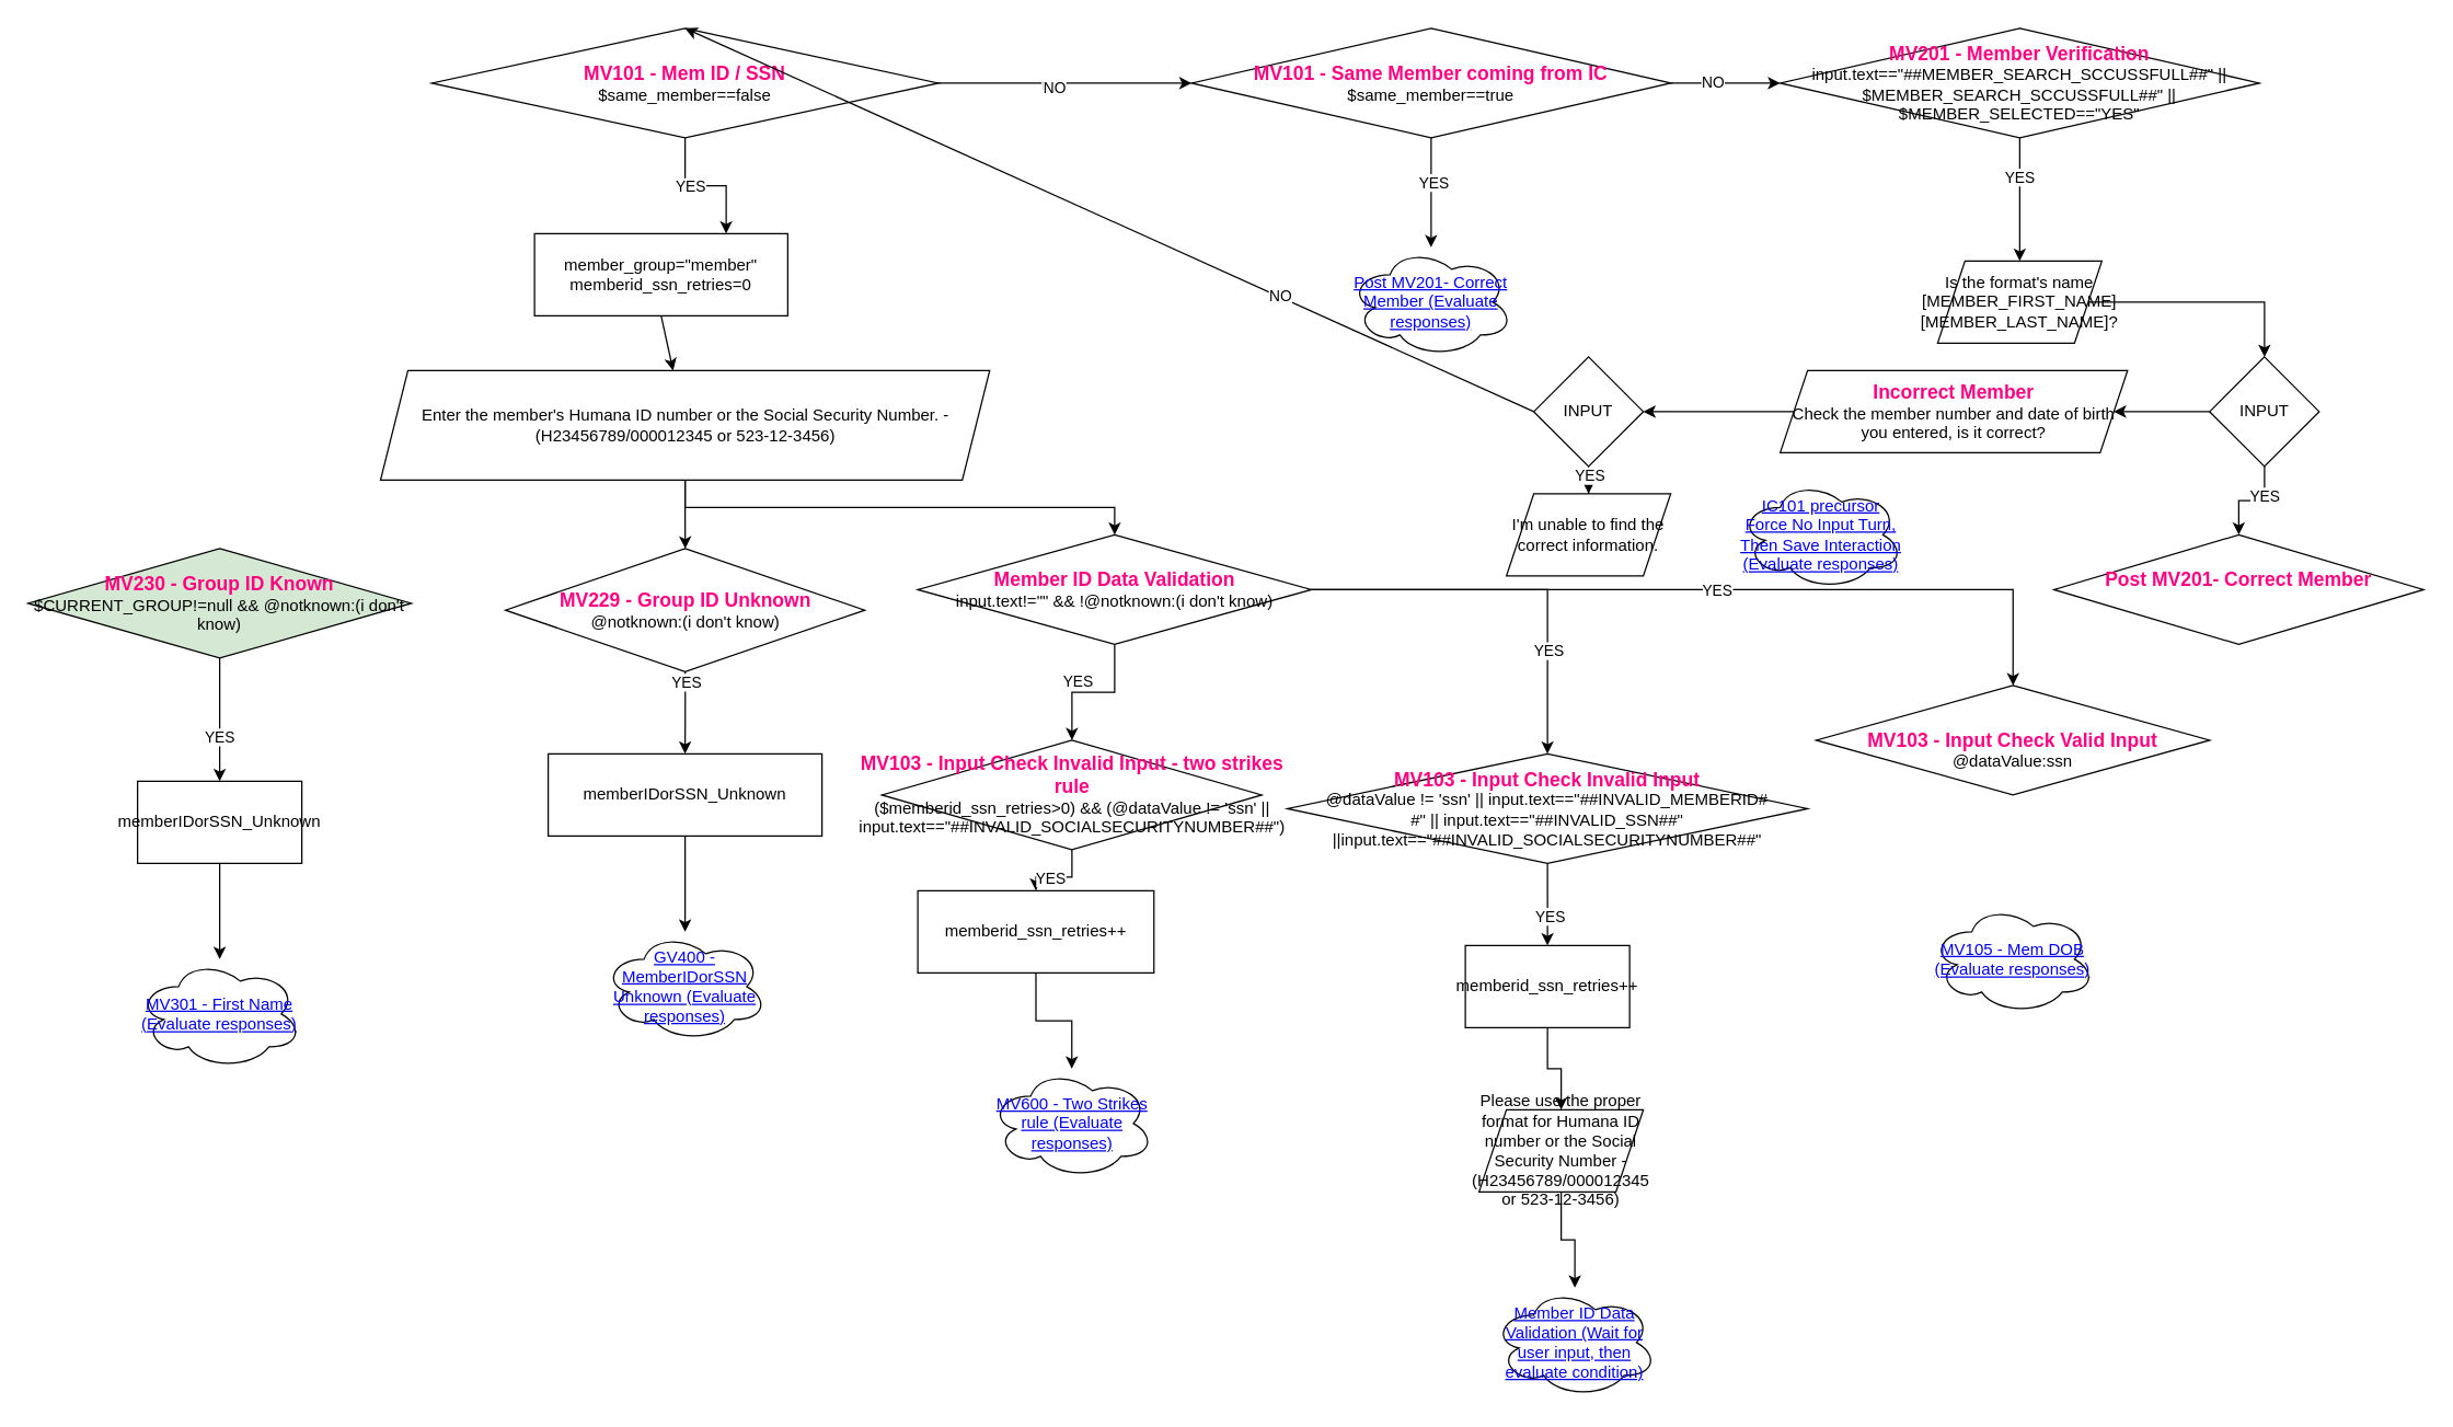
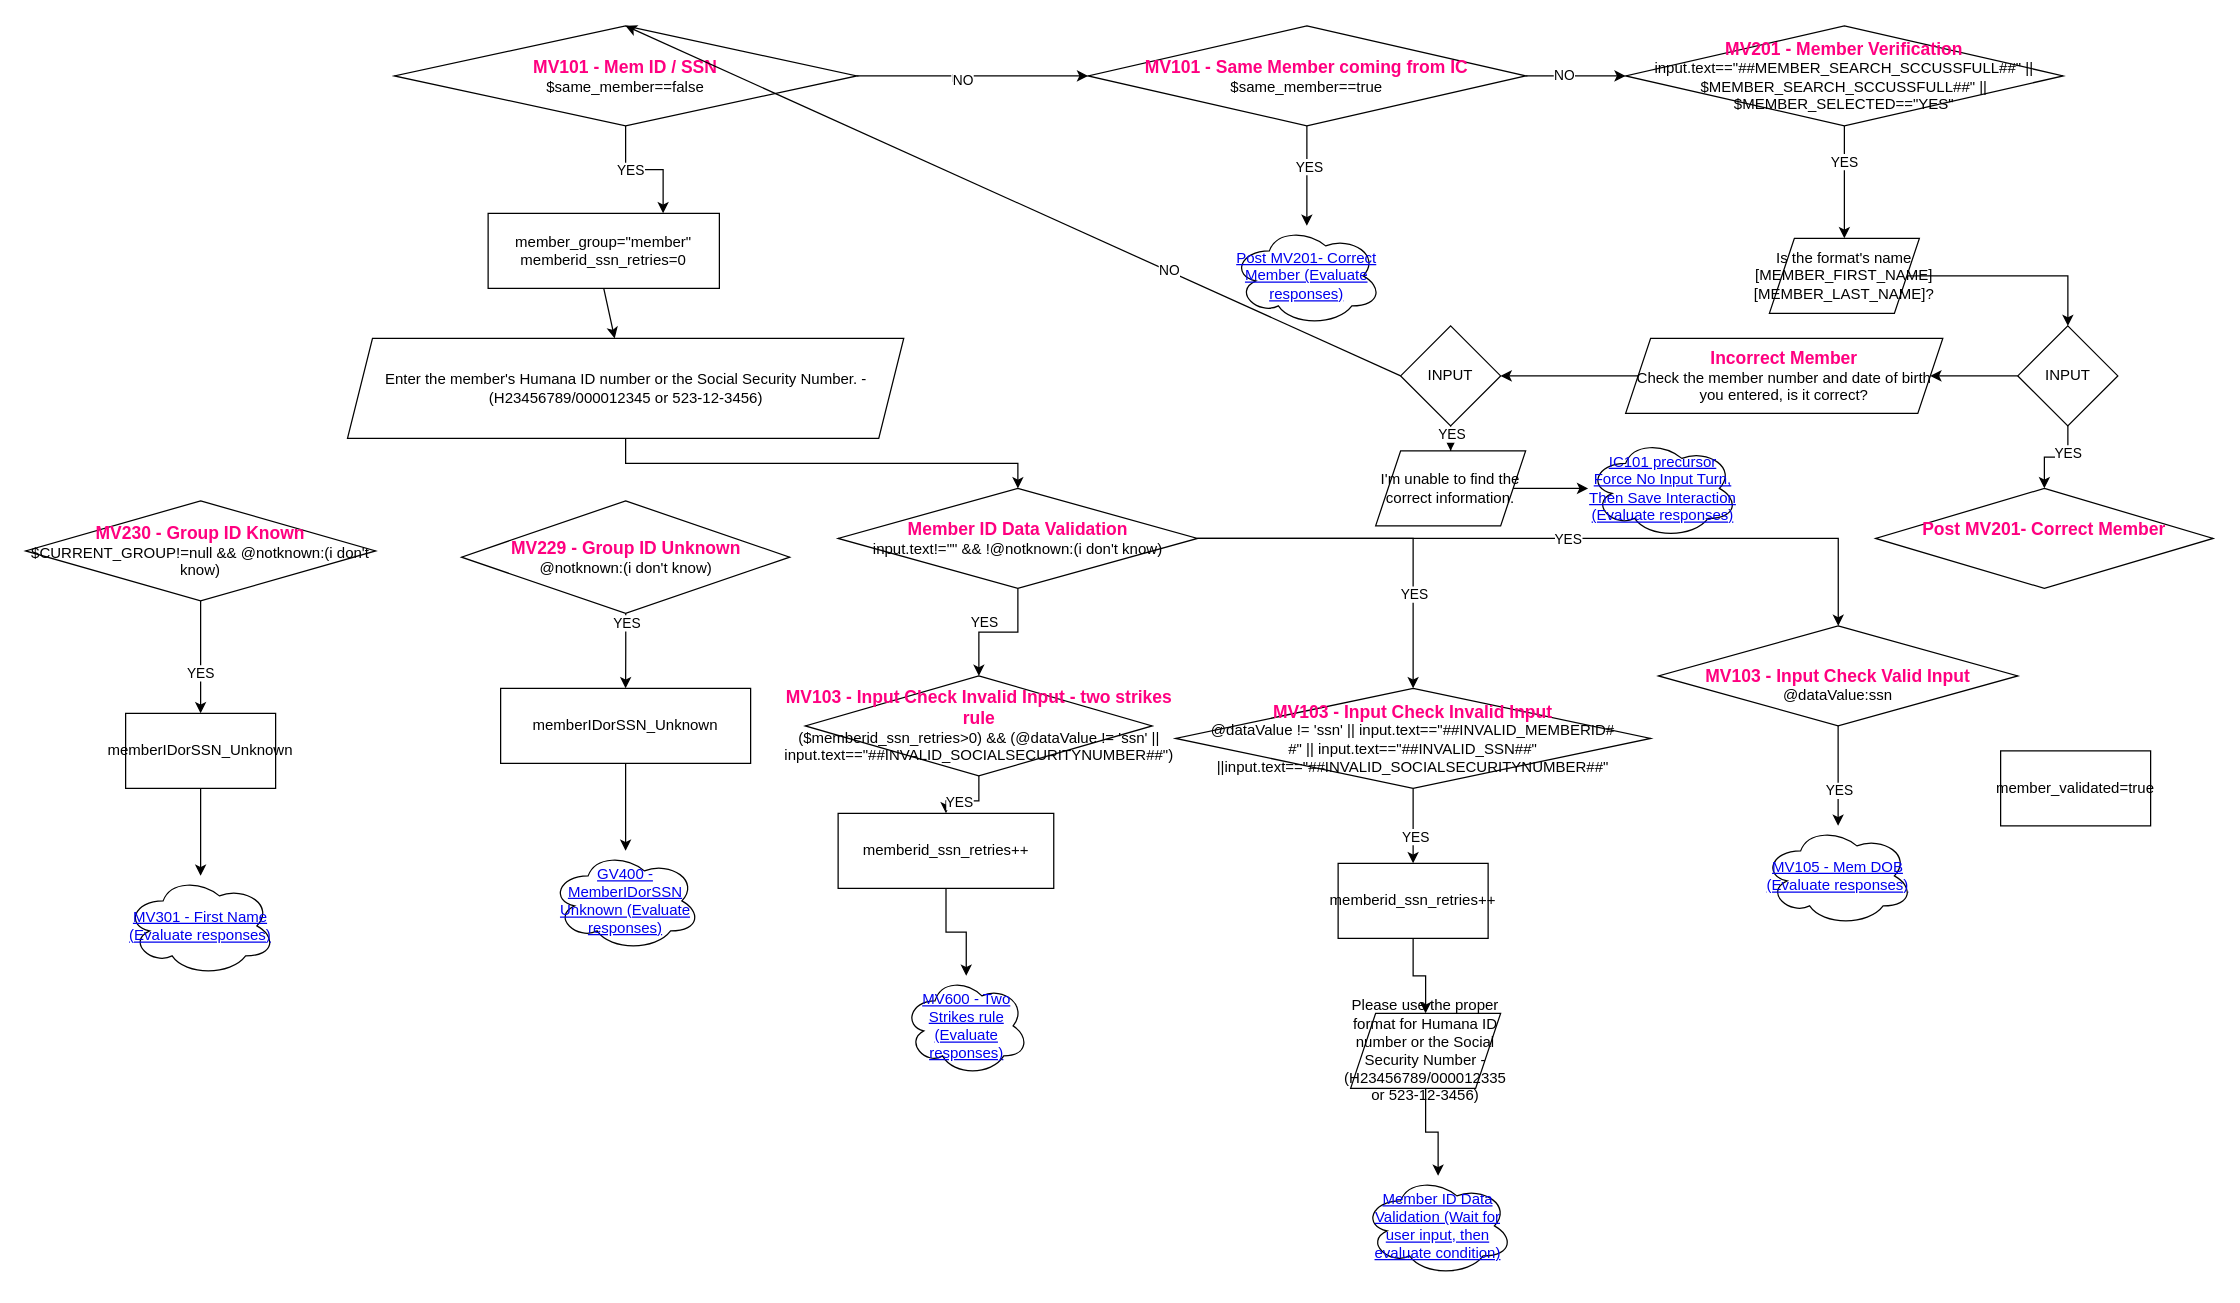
- <mxCell id="8" value="" style="edgeStyle=orthogonalEdgeStyle;rounded=0;orthogonalLoop=1;jettySize=auto;html=1;" edge="1" parent="1" source="12" target="15"><mxGeometry relative="1" as="geometry" /></mxCell>
+ <mxCell id="72" value="" style="edgeStyle=orthogonalEdgeStyle;rounded=0;orthogonalLoop=1;jettySize=auto;html=1;" edge="1" parent="1" source="73" target="74"><mxGeometry relative="1" as="geometry" /></mxCell>
- <mxCell id="46" value="&lt;div style=&quot;font-size: 14px&quot;&gt;&lt;font color=&quot;#FF0080&quot;&gt;&lt;b&gt;MV230 - Group ID Known&lt;/b&gt;&lt;/font&gt;&lt;/div&gt;&lt;div&gt;$CURRENT_GROUP!=null &amp;amp;&amp;amp; @notknown:(i don't know)&lt;/div&gt;" style="rhombus;whiteSpace=wrap;html=1;fillColor=#d5e8d4;" vertex="1" parent="1"><mxGeometry x="20" y="400" width="280" height="80" as="geometry" /></mxCell>
+ <mxCell id="46" value="&lt;div style=&quot;font-size: 14px&quot;&gt;&lt;font color=&quot;#FF0080&quot;&gt;&lt;b&gt;MV230 - Group ID Known&lt;/b&gt;&lt;/font&gt;&lt;/div&gt;&lt;div&gt;$CURRENT_GROUP!=null &amp;amp;&amp;amp; @notknown:(i don't know)&lt;/div&gt;" style="rhombus;whiteSpace=wrap;html=1;" vertex="1" parent="1"><mxGeometry x="20" y="400" width="280" height="80" as="geometry" /></mxCell>
+ <mxCell id="40" value="" style="edgeStyle=orthogonalEdgeStyle;rounded=0;orthogonalLoop=1;jettySize=auto;html=1;exitX=0.5;exitY=1;exitDx=0;exitDy=0;" edge="1" parent="1" source="43" target="42"><mxGeometry relative="1" as="geometry" /></mxCell>
+ <mxCell id="41" value="YES" style="edgeLabel;html=1;align=center;verticalAlign=middle;resizable=0;points=[];" vertex="1" connectable="0" parent="40"><mxGeometry x="0.274" relative="1" as="geometry"><mxPoint as="offset" /></mxGeometry></mxCell>
+ <mxCell id="66" value="member_validated=true" style="whiteSpace=wrap;html=1;" vertex="1" parent="1"><mxGeometry x="1600" y="600" width="120" height="60" as="geometry" /></mxCell>
- <mxCell id="31" value="&lt;span class=&quot;next-step__target-container&quot;&gt;&lt;a class=&quot;bx--link wa-nxt-link next-step__target&quot; href=&quot;https://us-south.assistant.watson.cloud.ibm.com/crn:v1:bluemix:public:conversation:us-south:a%2F532860abf1ec5493097b4bb10fe703af:26202d55-f776-4d95-84e2-304e4eefd4f4::/skills/d483e16f-fd2e-4c3c-bcab-ecc5198729ef/build/dialog#node=node_6_1565983614301&quot;&gt;MV600 - Two Strikes rule (Evaluate responses)&lt;/a&gt;&lt;/span&gt;" style="ellipse;shape=cloud;whiteSpace=wrap;html=1;" vertex="1" parent="1"><mxGeometry x="722.5" y="780" width="120" height="80" as="geometry" /></mxCell>
+ <mxCell id="31" value="&lt;span class=&quot;next-step__target-container&quot;&gt;&lt;a class=&quot;bx--link wa-nxt-link next-step__target&quot; href=&quot;https://us-south.assistant.watson.cloud.ibm.com/crn:v1:bluemix:public:conversation:us-south:a%2F532860abf1ec5493097b4bb10fe703af:26202d55-f776-4d95-84e2-304e4eefd4f4::/skills/d483e16f-fd2e-4c3c-bcab-ecc5198729ef/build/dialog#node=node_6_1565983614301&quot;&gt;MV600 - Two Strikes rule (Evaluate responses)&lt;/a&gt;&lt;/span&gt;" style="ellipse;shape=cloud;whiteSpace=wrap;html=1;" vertex="1" parent="1"><mxGeometry x="722.5" y="780" width="100" height="80" as="geometry" /></mxCell>
- <mxCell id="38" value="Please use the proper format for Humana ID number or the Social Security Number - (H23456789/000012345 or 523-12-3456)" style="shape=parallelogram;perimeter=parallelogramPerimeter;whiteSpace=wrap;html=1;fixedSize=1;" vertex="1" parent="1"><mxGeometry x="1080" y="810" width="120" height="60" as="geometry" /></mxCell>
+ <mxCell id="38" value="Please use the proper format for Humana ID number or the Social Security Number - (H23456789/000012335 or 523-12-3456)" style="shape=parallelogram;perimeter=parallelogramPerimeter;whiteSpace=wrap;html=1;fixedSize=1;" vertex="1" parent="1"><mxGeometry x="1080" y="810" width="120" height="60" as="geometry" /></mxCell>
